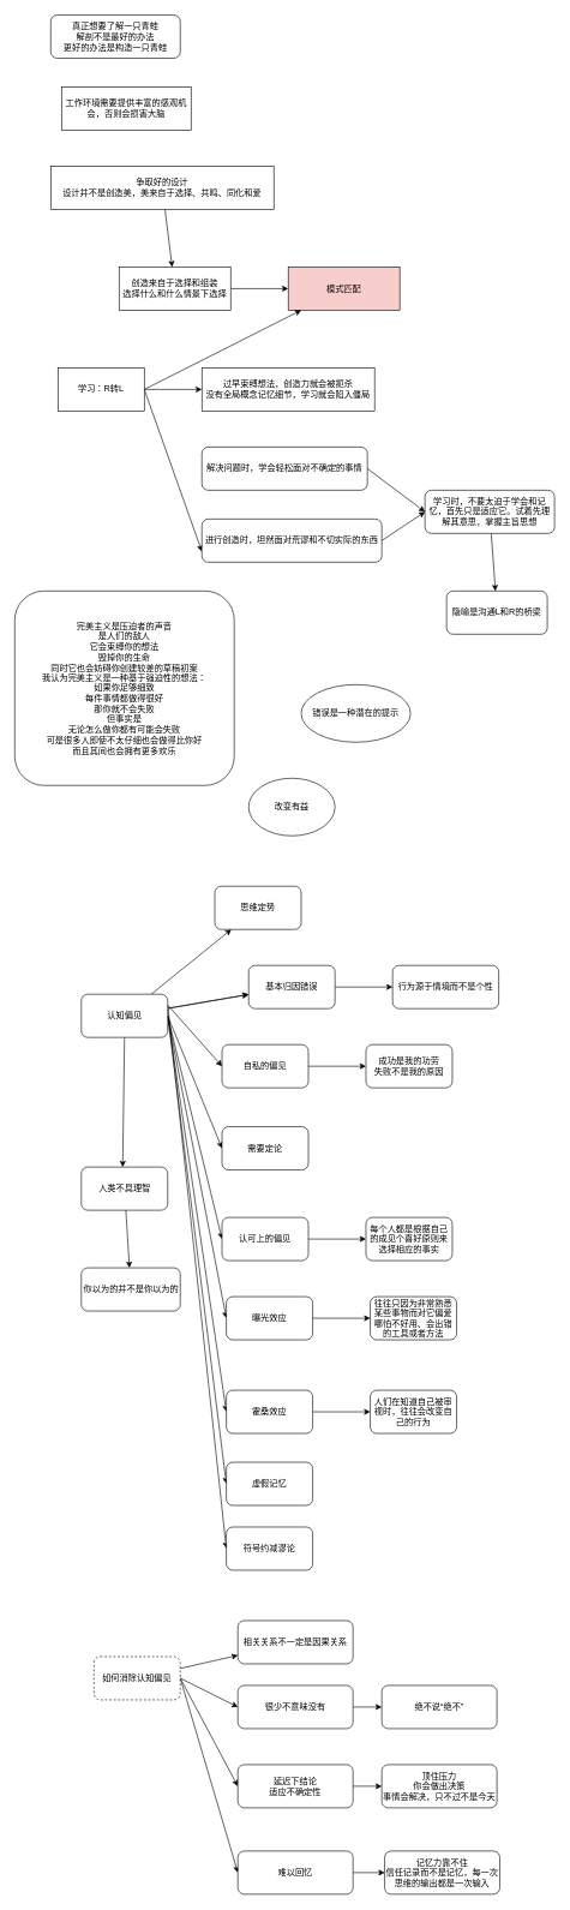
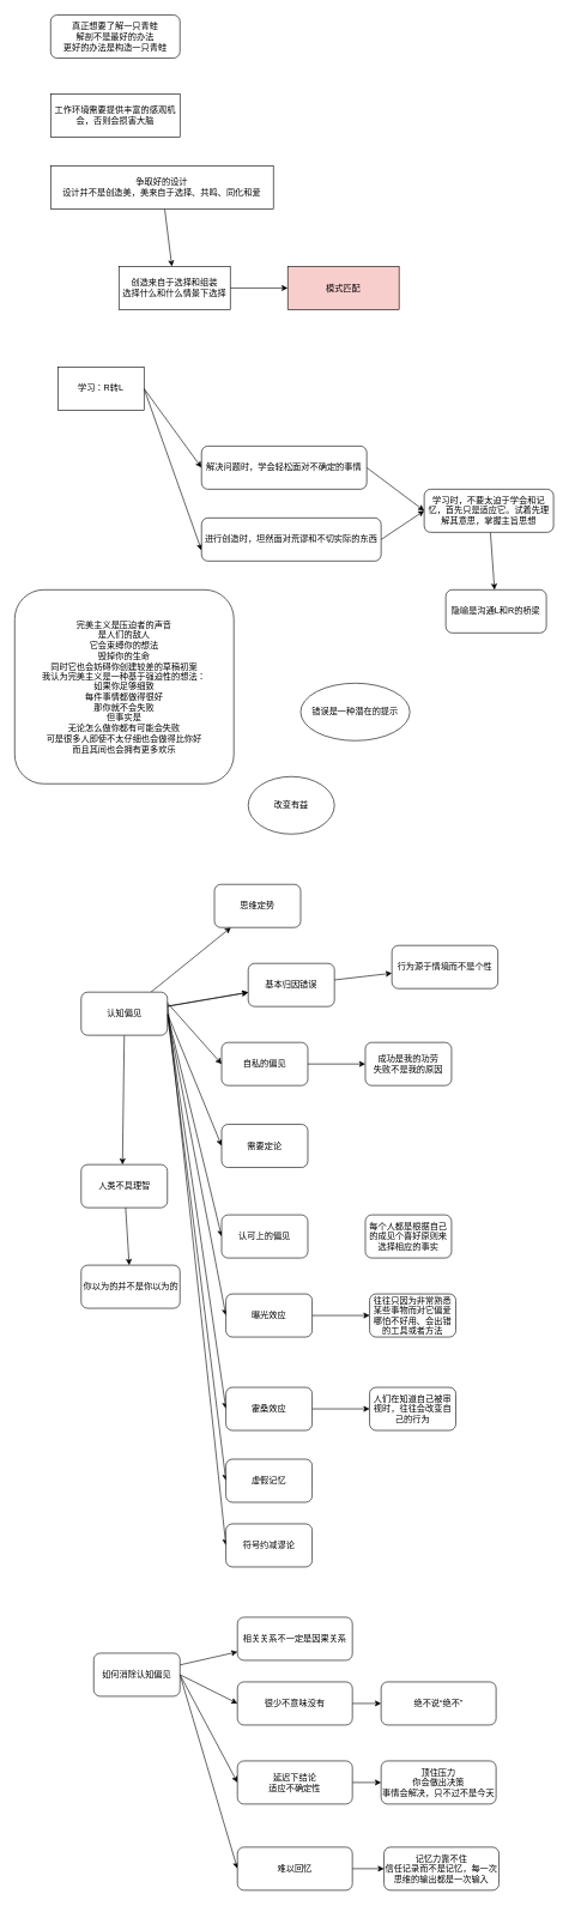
- <mxCell id="3" value="工作环境需要提供丰富的感观机会，否则会损害大脑" style="whiteSpace=wrap;html=1;" vertex="1" parent="1"><mxGeometry x="85" y="120" width="180" height="60" as="geometry" /></mxCell>
+ <mxCell id="3" value="工作环境需要提供丰富的感观机会，否则会损害大脑" style="whiteSpace=wrap;html=1;" vertex="1" parent="1"><mxGeometry x="70" y="130" width="180" height="60" as="geometry" /></mxCell>
- <mxCell id="10" style="edgeStyle=none;html=1;exitX=1;exitY=0.5;exitDx=0;exitDy=0;" edge="1" parent="1" source="12" target="8"><mxGeometry relative="1" as="geometry" /></mxCell>
+ <mxCell id="10" style="edgeStyle=none;html=1;exitX=1;exitY=0.5;exitDx=0;exitDy=0;entryX=0;entryY=0.5;entryDx=0;entryDy=0;" edge="1" parent="1" source="12" target="15"><mxGeometry relative="1" as="geometry" /></mxCell>
- <mxCell id="9" value="" style="edgeStyle=none;html=1;" edge="1" parent="1" source="12" target="13"><mxGeometry relative="1" as="geometry" /></mxCell>
- <mxCell id="13" value="过早束缚想法，创造力就会被扼杀&lt;br&gt;没有全局概念记忆细节，学习就会陷入僵局" style="whiteSpace=wrap;html=1;" vertex="1" parent="1"><mxGeometry x="280" y="510" width="240" height="60" as="geometry" /></mxCell>
- <mxCell id="39" value="行为源于情境而不是个性" style="whiteSpace=wrap;html=1;rounded=1;" vertex="1" parent="1"><mxGeometry x="545" y="1340" width="147.5" height="60" as="geometry" /></mxCell>
+ <mxCell id="39" value="行为源于情境而不是个性" style="whiteSpace=wrap;html=1;rounded=1;" vertex="1" parent="1"><mxGeometry x="545" y="1315" width="147.5" height="60" as="geometry" /></mxCell>
- <mxCell id="44" value="" style="edgeStyle=none;html=1;" edge="1" parent="1" source="45" target="46"><mxGeometry relative="1" as="geometry" /></mxCell>
- <mxCell id="62" value="如何消除认知偏见" style="rounded=1;whiteSpace=wrap;html=1;dashed=1;" vertex="1" parent="1"><mxGeometry x="130" y="2300" width="120" height="60" as="geometry" /></mxCell>
+ <mxCell id="62" value="如何消除认知偏见" style="rounded=1;whiteSpace=wrap;html=1;" vertex="1" parent="1"><mxGeometry x="130" y="2300" width="120" height="60" as="geometry" /></mxCell>
